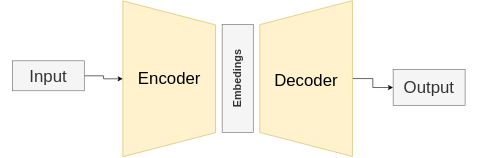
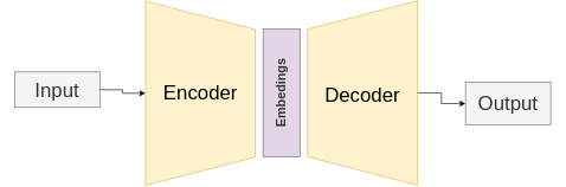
- <mxCell id="5" value="Embedings" style="rounded=0;whiteSpace=wrap;html=1;fontSize=18;strokeColor=#666666;fillColor=#f5f5f5;direction=north;rotation=-90;fontStyle=1;fontColor=#333333;" vertex="1" parent="1"><mxGeometry x="306.04" y="72.32" width="179.59" height="51.84" as="geometry" /></mxCell>
+ <mxCell id="5" value="Embedings" style="rounded=0;whiteSpace=wrap;html=1;fontSize=18;strokeColor=#666666;fillColor=#e1d5e7;direction=north;rotation=-90;fontStyle=1;fontColor=#333333;" vertex="1" parent="1"><mxGeometry x="306.04" y="72.32" width="179.59" height="51.84" as="geometry" /></mxCell>
